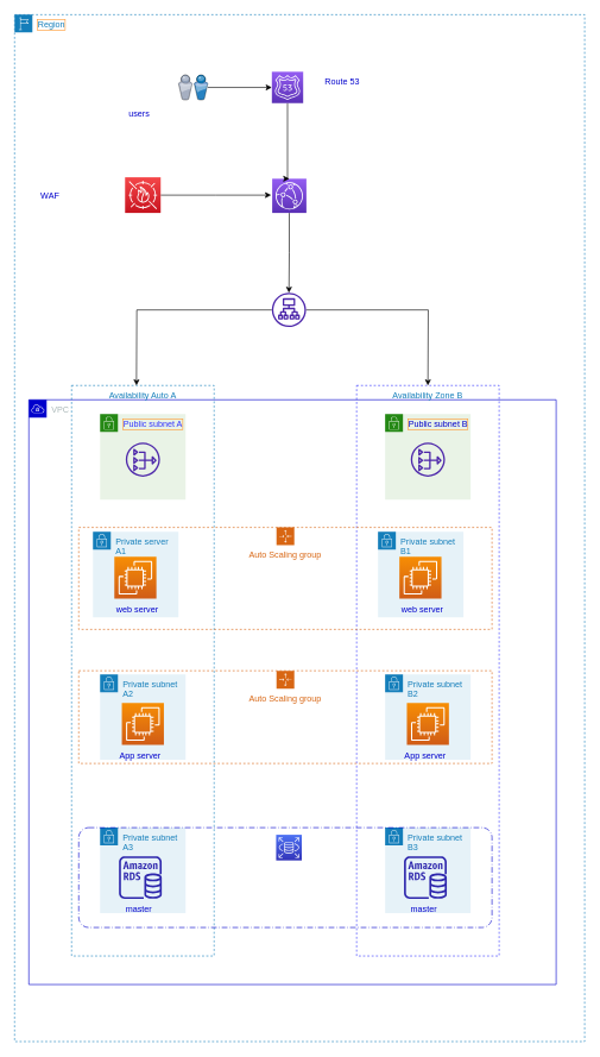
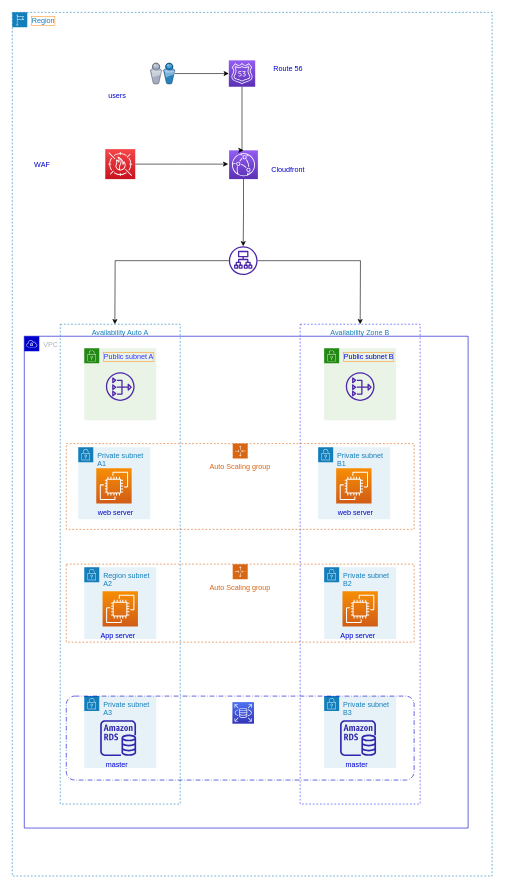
- <mxCell id="48" value="Route 53" style="text;strokeColor=none;align=center;fillColor=none;html=1;verticalAlign=middle;whiteSpace=wrap;rounded=0;fontColor=#0000CC;" vertex="1" parent="46"><mxGeometry x="430" y="80" width="60" height="30" as="geometry" /></mxCell>
+ <mxCell id="48" value="Route 56" style="text;strokeColor=none;align=center;fillColor=none;html=1;verticalAlign=middle;whiteSpace=wrap;rounded=0;fontColor=#0000CC;" vertex="1" parent="46"><mxGeometry x="430" y="80" width="60" height="30" as="geometry" /></mxCell>
+ <mxCell id="47" value="Cloudfront" style="text;strokeColor=none;align=center;fillColor=none;html=1;verticalAlign=middle;whiteSpace=wrap;rounded=0;fontColor=#0000CC;" vertex="1" parent="46"><mxGeometry x="430" y="248" width="60" height="30" as="geometry" /></mxCell>
- <mxCell id="3" value="Private server A1" style="points=[[0,0],[0.25,0],[0.5,0],[0.75,0],[1,0],[1,0.25],[1,0.5],[1,0.75],[1,1],[0.75,1],[0.5,1],[0.25,1],[0,1],[0,0.75],[0,0.5],[0,0.25]];outlineConnect=0;gradientColor=none;html=1;whiteSpace=wrap;fontSize=12;fontStyle=0;container=1;pointerEvents=0;collapsible=0;recursiveResize=0;shape=mxgraph.aws4.group;grIcon=mxgraph.aws4.group_security_group;grStroke=0;strokeColor=#147EBA;fillColor=#E6F2F8;verticalAlign=top;align=left;spacingLeft=30;fontColor=#147EBA;dashed=0;" vertex="1" parent="1"><mxGeometry x="130" y="745" width="120" height="120" as="geometry" /></mxCell>
+ <mxCell id="3" value="Private subnet A1" style="points=[[0,0],[0.25,0],[0.5,0],[0.75,0],[1,0],[1,0.25],[1,0.5],[1,0.75],[1,1],[0.75,1],[0.5,1],[0.25,1],[0,1],[0,0.75],[0,0.5],[0,0.25]];outlineConnect=0;gradientColor=none;html=1;whiteSpace=wrap;fontSize=12;fontStyle=0;container=1;pointerEvents=0;collapsible=0;recursiveResize=0;shape=mxgraph.aws4.group;grIcon=mxgraph.aws4.group_security_group;grStroke=0;strokeColor=#147EBA;fillColor=#E6F2F8;verticalAlign=top;align=left;spacingLeft=30;fontColor=#147EBA;dashed=0;" vertex="1" parent="1"><mxGeometry x="130" y="745" width="120" height="120" as="geometry" /></mxCell>
- <mxCell id="6" value="Private subnet A2" style="points=[[0,0],[0.25,0],[0.5,0],[0.75,0],[1,0],[1,0.25],[1,0.5],[1,0.75],[1,1],[0.75,1],[0.5,1],[0.25,1],[0,1],[0,0.75],[0,0.5],[0,0.25]];outlineConnect=0;gradientColor=none;html=1;whiteSpace=wrap;fontSize=12;fontStyle=0;container=1;pointerEvents=0;collapsible=0;recursiveResize=0;shape=mxgraph.aws4.group;grIcon=mxgraph.aws4.group_security_group;grStroke=0;strokeColor=#147EBA;fillColor=#E6F2F8;verticalAlign=top;align=left;spacingLeft=30;fontColor=#147EBA;dashed=0;" vertex="1" parent="1"><mxGeometry x="140" y="945" width="120" height="120" as="geometry" /></mxCell>
+ <mxCell id="6" value="Region subnet A2" style="points=[[0,0],[0.25,0],[0.5,0],[0.75,0],[1,0],[1,0.25],[1,0.5],[1,0.75],[1,1],[0.75,1],[0.5,1],[0.25,1],[0,1],[0,0.75],[0,0.5],[0,0.25]];outlineConnect=0;gradientColor=none;html=1;whiteSpace=wrap;fontSize=12;fontStyle=0;container=1;pointerEvents=0;collapsible=0;recursiveResize=0;shape=mxgraph.aws4.group;grIcon=mxgraph.aws4.group_security_group;grStroke=0;strokeColor=#147EBA;fillColor=#E6F2F8;verticalAlign=top;align=left;spacingLeft=30;fontColor=#147EBA;dashed=0;" vertex="1" parent="1"><mxGeometry x="140" y="945" width="120" height="120" as="geometry" /></mxCell>
